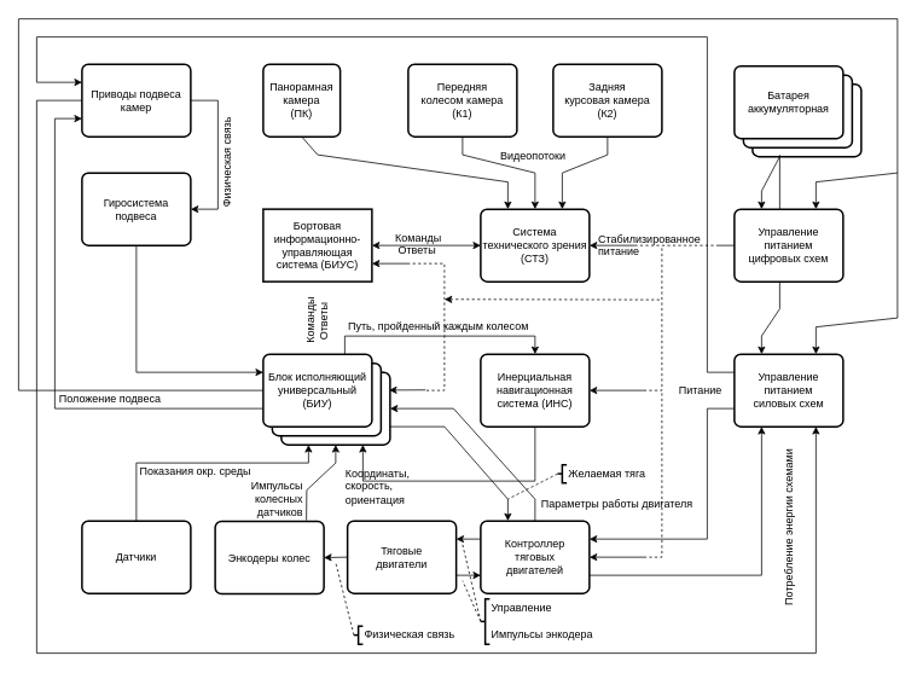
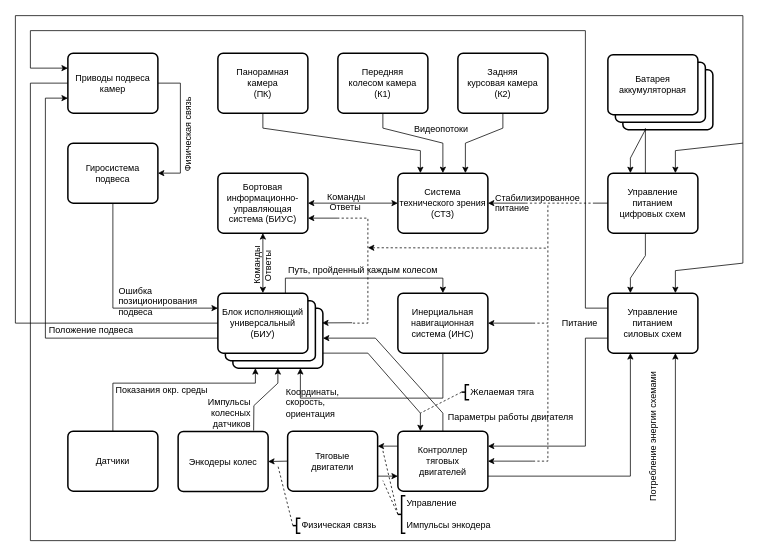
- <mxCell id="9" value="&lt;div&gt;Панорамная&lt;/div&gt;&lt;div&gt;камера&lt;/div&gt;&lt;div&gt;(ПК)&lt;/div&gt;" style="rounded=1;whiteSpace=wrap;html=1;absoluteArcSize=1;arcSize=14;strokeWidth=2;" parent="1" vertex="1"><mxGeometry x="290" y="70" width="85" height="80" as="geometry" /></mxCell>
+ <mxCell id="9" value="&lt;div&gt;Панорамная&lt;/div&gt;&lt;div&gt;камера&lt;/div&gt;&lt;div&gt;(ПК)&lt;/div&gt;" style="rounded=1;whiteSpace=wrap;html=1;absoluteArcSize=1;arcSize=14;strokeWidth=2;" parent="1" vertex="1"><mxGeometry x="290" y="70" width="120" height="80" as="geometry" /></mxCell>
- <mxCell id="4" value="Бортовая информационно-управляющая система (БИУС)" style="whiteSpace=wrap;html=1;absoluteArcSize=1;arcSize=14;strokeWidth=2;rounded=0;" parent="1" vertex="1"><mxGeometry x="290" y="230" width="120" height="80" as="geometry" /></mxCell>
+ <mxCell id="4" value="Бортовая информационно-управляющая система (БИУС)" style="rounded=1;whiteSpace=wrap;html=1;absoluteArcSize=1;arcSize=14;strokeWidth=2;" parent="1" vertex="1"><mxGeometry x="290" y="230" width="120" height="80" as="geometry" /></mxCell>
+ <mxCell id="3" value="" style="edgeStyle=orthogonalEdgeStyle;rounded=0;orthogonalLoop=1;jettySize=auto;html=1;startArrow=classic;startFill=1;endArrow=classic;endFill=1;" parent="1" source="4" target="16" edge="1"><mxGeometry relative="1" as="geometry" /></mxCell>
+ <mxCell id="24" value="&lt;div&gt;Ошибка&lt;/div&gt;&lt;div&gt;позиционирования&lt;/div&gt;&lt;div&gt;подвеса&lt;br&gt;&lt;/div&gt;" style="text;html=1;resizable=0;points=[];autosize=1;align=left;verticalAlign=top;spacingTop=-4;" parent="1" vertex="1"><mxGeometry x="156" y="377" width="130" height="40" as="geometry" /></mxCell>
